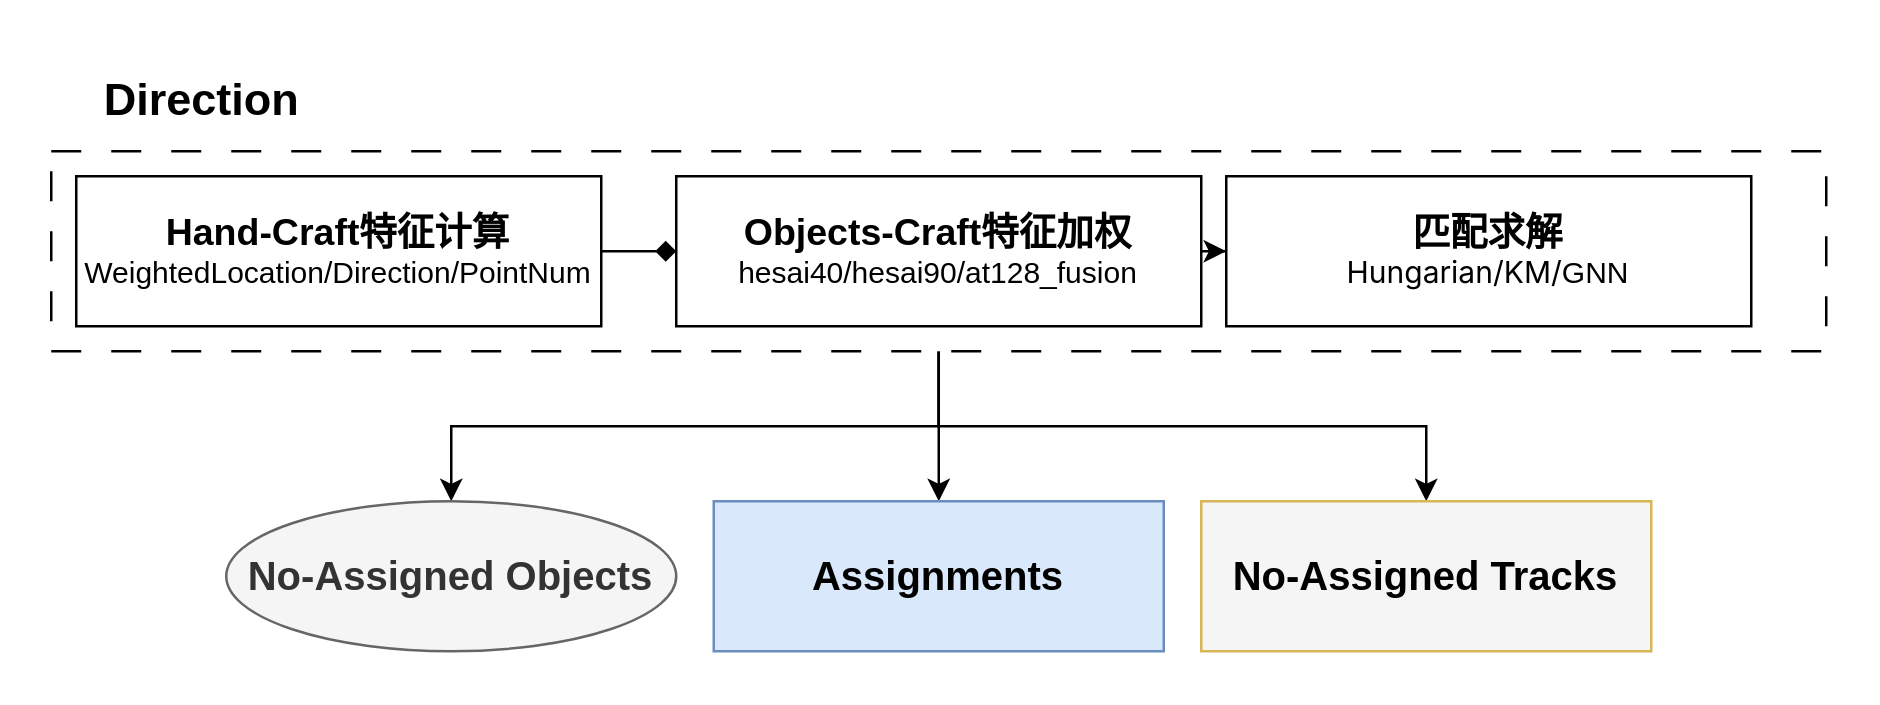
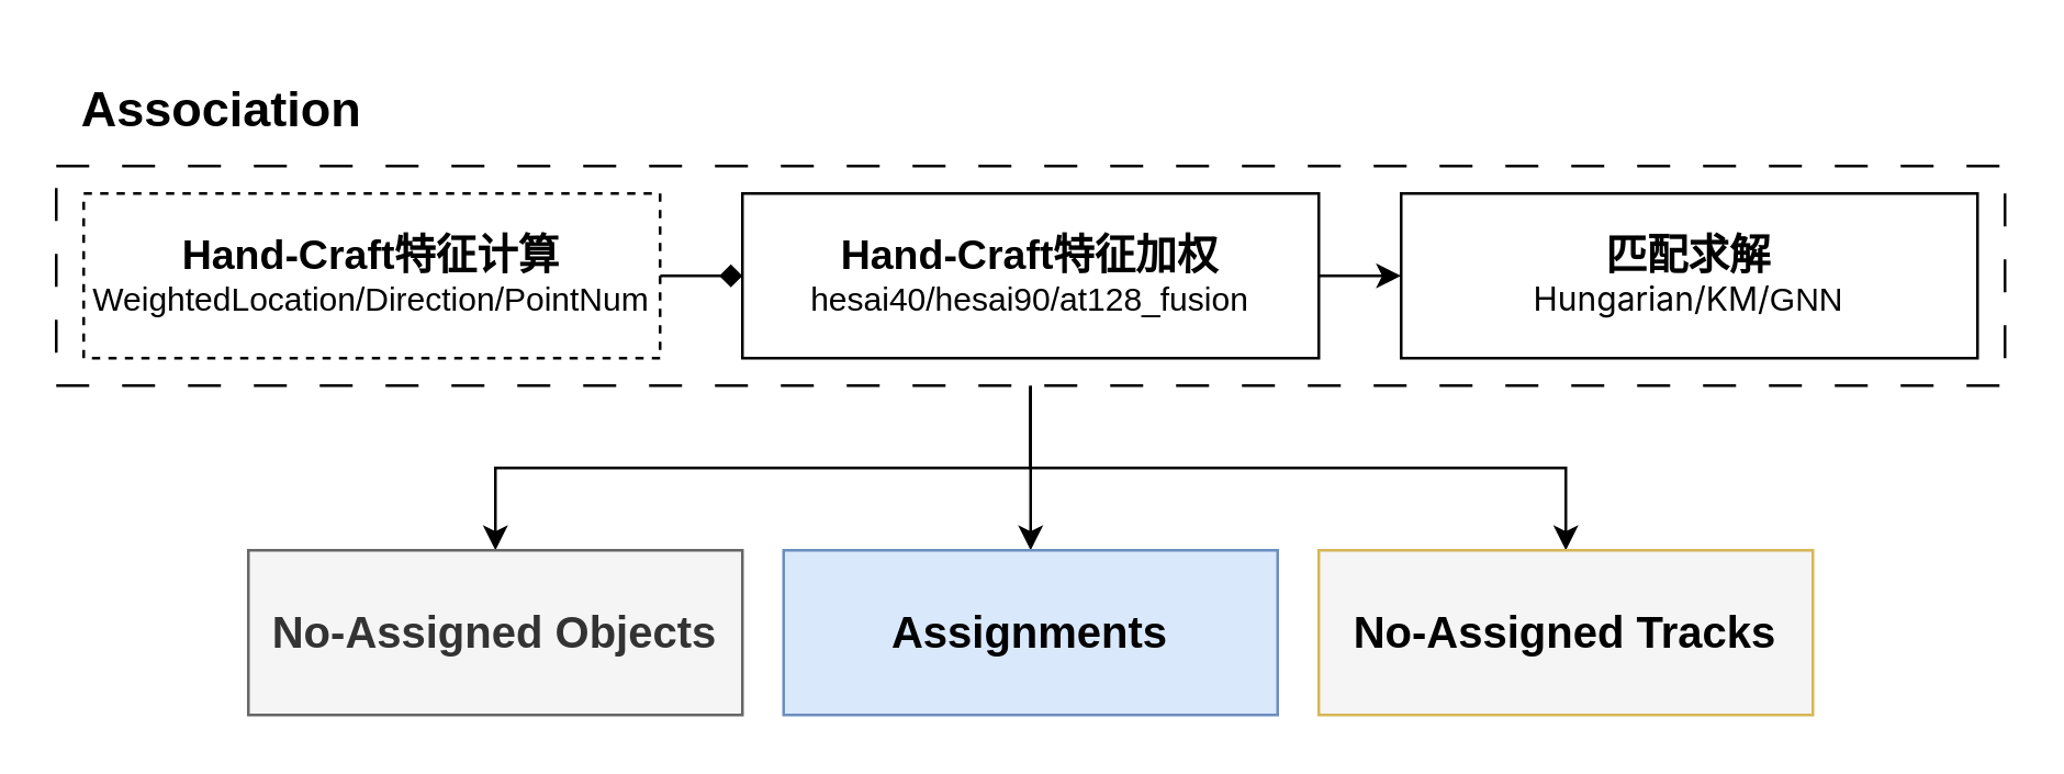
- <mxCell id="11" value="Direction" style="text;html=1;align=center;verticalAlign=middle;resizable=0;points=[];autosize=1;strokeColor=none;fillColor=none;fontStyle=1;fontSize=18;" vertex="1" parent="1"><mxGeometry x="20" y="20" width="120" height="40" as="geometry" /></mxCell>
+ <mxCell id="11" value="Association" style="text;html=1;align=center;verticalAlign=middle;resizable=0;points=[];autosize=1;strokeColor=none;fillColor=none;fontStyle=1;fontSize=18;" vertex="1" parent="1"><mxGeometry x="20" y="20" width="120" height="40" as="geometry" /></mxCell>
- <mxCell id="7" value="&lt;b&gt;&lt;font style=&quot;font-size: 15px;&quot;&gt;Hand-Craft特征计算&lt;/font&gt;&lt;/b&gt;&lt;div&gt;WeightedLocation/Direction/PointNum&lt;/div&gt;" style="rounded=0;whiteSpace=wrap;html=1;" vertex="1" parent="1"><mxGeometry x="30" y="70" width="210" height="60" as="geometry" /></mxCell>
+ <mxCell id="7" value="&lt;b&gt;&lt;font style=&quot;font-size: 15px;&quot;&gt;Hand-Craft特征计算&lt;/font&gt;&lt;/b&gt;&lt;div&gt;WeightedLocation/Direction/PointNum&lt;/div&gt;" style="rounded=0;whiteSpace=wrap;html=1;dashed=1;" vertex="1" parent="1"><mxGeometry x="30" y="70" width="210" height="60" as="geometry" /></mxCell>
- <mxCell id="9" value="&lt;b&gt;&lt;font style=&quot;font-size: 15px;&quot;&gt;Objects-Craft特征加权&lt;/font&gt;&lt;/b&gt;&lt;div&gt;hesai40/hesai90/at128_fusion&lt;/div&gt;" style="rounded=0;whiteSpace=wrap;html=1;" vertex="1" parent="1"><mxGeometry x="270" y="70" width="210" height="60" as="geometry" /></mxCell>
+ <mxCell id="9" value="&lt;b&gt;&lt;font style=&quot;font-size: 15px;&quot;&gt;Hand-Craft特征加权&lt;/font&gt;&lt;/b&gt;&lt;div&gt;hesai40/hesai90/at128_fusion&lt;/div&gt;" style="rounded=0;whiteSpace=wrap;html=1;" vertex="1" parent="1"><mxGeometry x="270" y="70" width="210" height="60" as="geometry" /></mxCell>
- <mxCell id="10" value="&lt;span style=&quot;font-size: 15px;&quot;&gt;&lt;b&gt;匹配求解&lt;/b&gt;&lt;/span&gt;&lt;div style=&quot;&quot;&gt;&lt;span style=&quot;background-color: rgb(255, 255, 255); font-family: -apple-system, &amp;quot;system-ui&amp;quot;, &amp;quot;Segoe UI&amp;quot;, Helvetica, Arial, sans-serif, &amp;quot;Apple Color Emoji&amp;quot;, &amp;quot;Segoe UI Emoji&amp;quot;; text-align: start;&quot;&gt;Hungarian/KM/&lt;/span&gt;&lt;span style=&quot;background-color: initial;&quot;&gt;GNN&lt;/span&gt;&lt;/div&gt;" style="rounded=0;whiteSpace=wrap;html=1;" vertex="1" parent="1"><mxGeometry x="490" y="70" width="210" height="60" as="geometry" /></mxCell>
+ <mxCell id="10" value="&lt;span style=&quot;font-size: 15px;&quot;&gt;&lt;b&gt;匹配求解&lt;/b&gt;&lt;/span&gt;&lt;div style=&quot;&quot;&gt;&lt;span style=&quot;background-color: rgb(255, 255, 255); font-family: -apple-system, &amp;quot;system-ui&amp;quot;, &amp;quot;Segoe UI&amp;quot;, Helvetica, Arial, sans-serif, &amp;quot;Apple Color Emoji&amp;quot;, &amp;quot;Segoe UI Emoji&amp;quot;; text-align: start;&quot;&gt;Hungarian/KM/&lt;/span&gt;&lt;span style=&quot;background-color: initial;&quot;&gt;GNN&lt;/span&gt;&lt;/div&gt;" style="rounded=0;whiteSpace=wrap;html=1;" vertex="1" parent="1"><mxGeometry x="510" y="70" width="210" height="60" as="geometry" /></mxCell>
- <mxCell id="13" value="&lt;b style=&quot;font-size: 16px;&quot;&gt;No-Assigned Objects&lt;/b&gt;" style="ellipse;whiteSpace=wrap;html=1;fontSize=16;fillColor=#f5f5f5;fontColor=#333333;strokeColor=#666666;" vertex="1" parent="1"><mxGeometry x="90" y="200" width="180" height="60" as="geometry" /></mxCell>
+ <mxCell id="13" value="&lt;b style=&quot;font-size: 16px;&quot;&gt;No-Assigned Objects&lt;/b&gt;" style="whiteSpace=wrap;html=1;fontSize=16;fillColor=#f5f5f5;fontColor=#333333;strokeColor=#666666;" vertex="1" parent="1"><mxGeometry x="90" y="200" width="180" height="60" as="geometry" /></mxCell>
